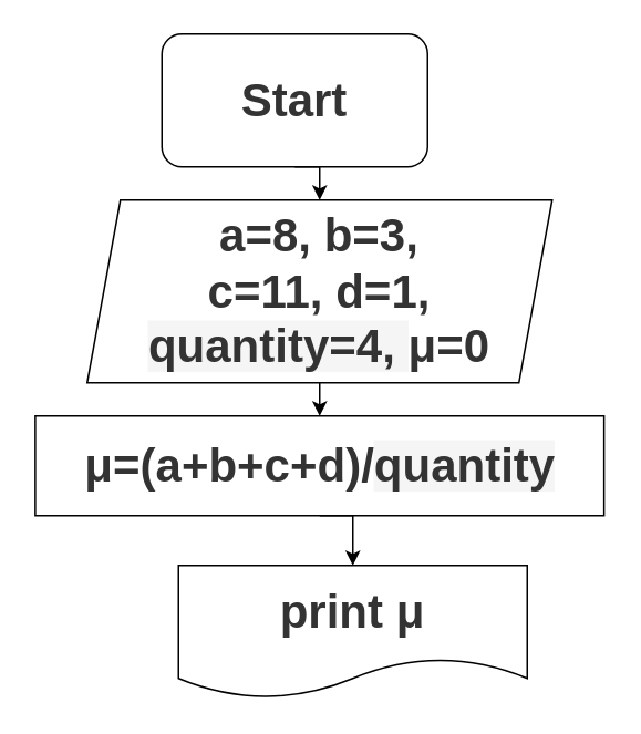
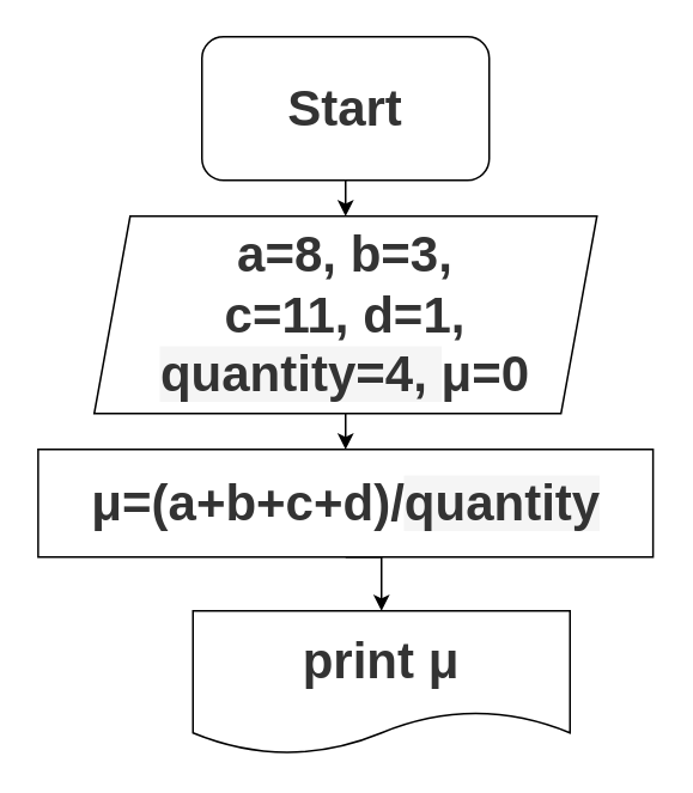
- <mxCell id="3" value="&lt;font color=&quot;#333333&quot; style=&quot;font-size: 28px;&quot;&gt;&lt;b&gt;Start&lt;/b&gt;&lt;/font&gt;" style="rounded=1;whiteSpace=wrap;html=1;strokeColor=#000000;" parent="1" vertex="1"><mxGeometry x="97" y="20" width="160" height="80" as="geometry" /></mxCell>
+ <mxCell id="3" value="&lt;font color=&quot;#333333&quot; style=&quot;font-size: 28px;&quot;&gt;&lt;b&gt;Start&lt;/b&gt;&lt;/font&gt;" style="rounded=1;whiteSpace=wrap;html=1;strokeColor=#000000;" parent="1" vertex="1"><mxGeometry x="112" y="20" width="160" height="80" as="geometry" /></mxCell>
